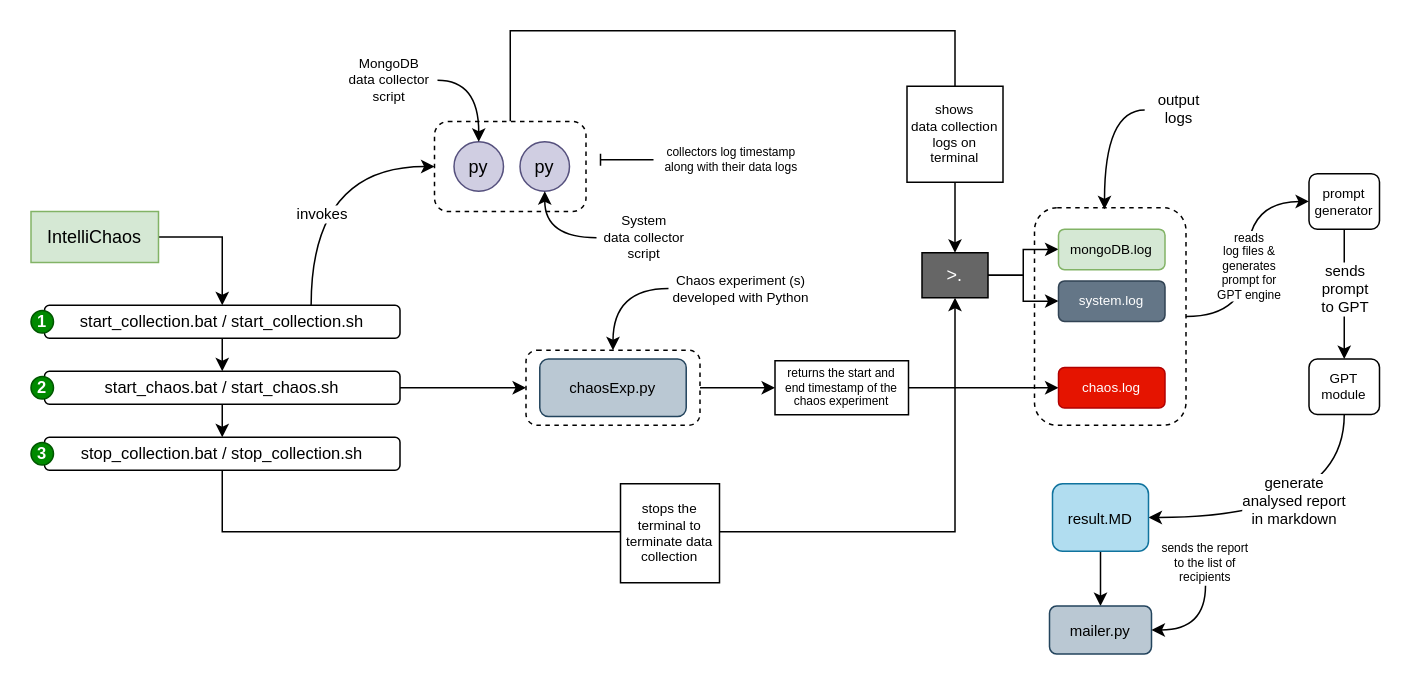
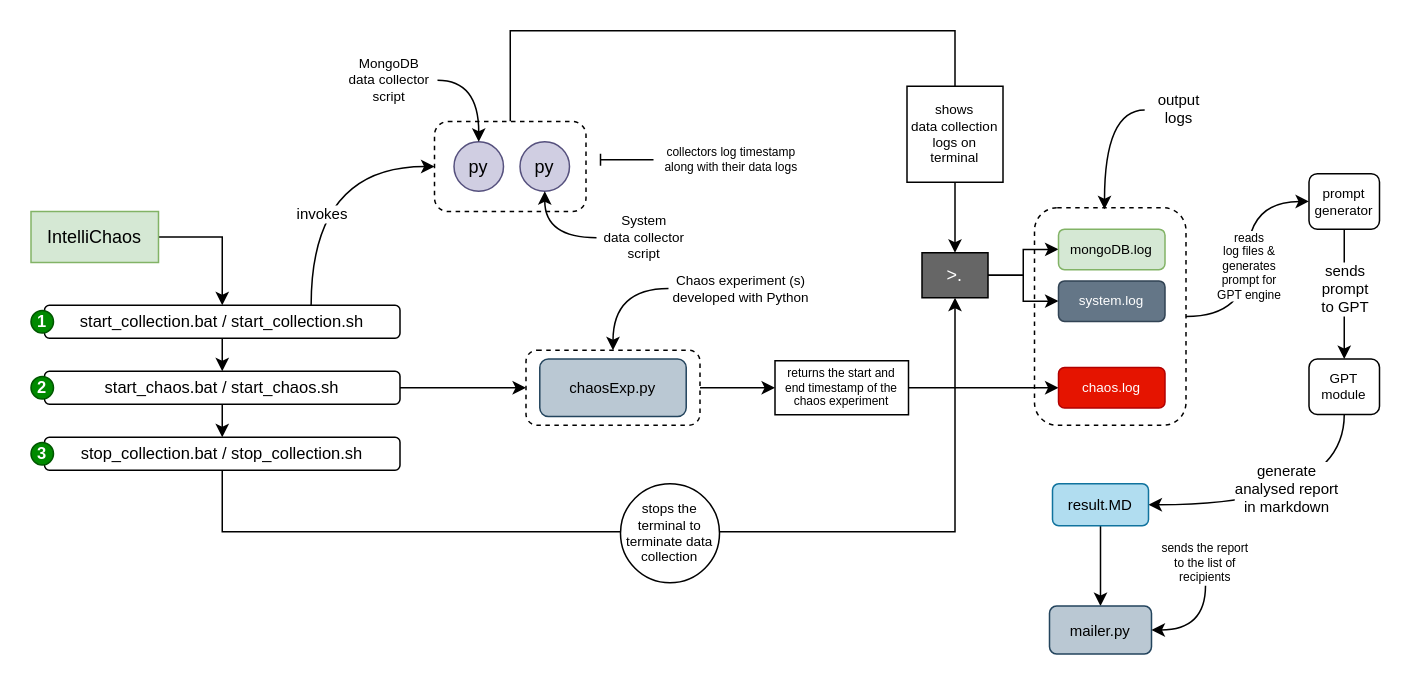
- <mxCell id="53" value="result.MD" style="rounded=1;whiteSpace=wrap;html=1;fillColor=#b1ddf0;strokeColor=#10739e;fontSize=10;" vertex="1" parent="1"><mxGeometry x="701" y="322" width="64" height="45" as="geometry" /></mxCell>
+ <mxCell id="53" value="result.MD" style="rounded=1;whiteSpace=wrap;html=1;fillColor=#b1ddf0;strokeColor=#10739e;fontSize=10;" vertex="1" parent="1"><mxGeometry x="701" y="322" width="64" height="28" as="geometry" /></mxCell>
- <mxCell id="40" value="stops the terminal to terminate data collection" style="whiteSpace=wrap;html=1;aspect=fixed;fontSize=9;rounded=0;" vertex="1" parent="1"><mxGeometry x="413" y="322" width="66" height="66" as="geometry" /></mxCell>
+ <mxCell id="40" value="stops the terminal to terminate data collection" style="ellipse;whiteSpace=wrap;html=1;aspect=fixed;fontSize=9;" vertex="1" parent="1"><mxGeometry x="413" y="322" width="66" height="66" as="geometry" /></mxCell>
